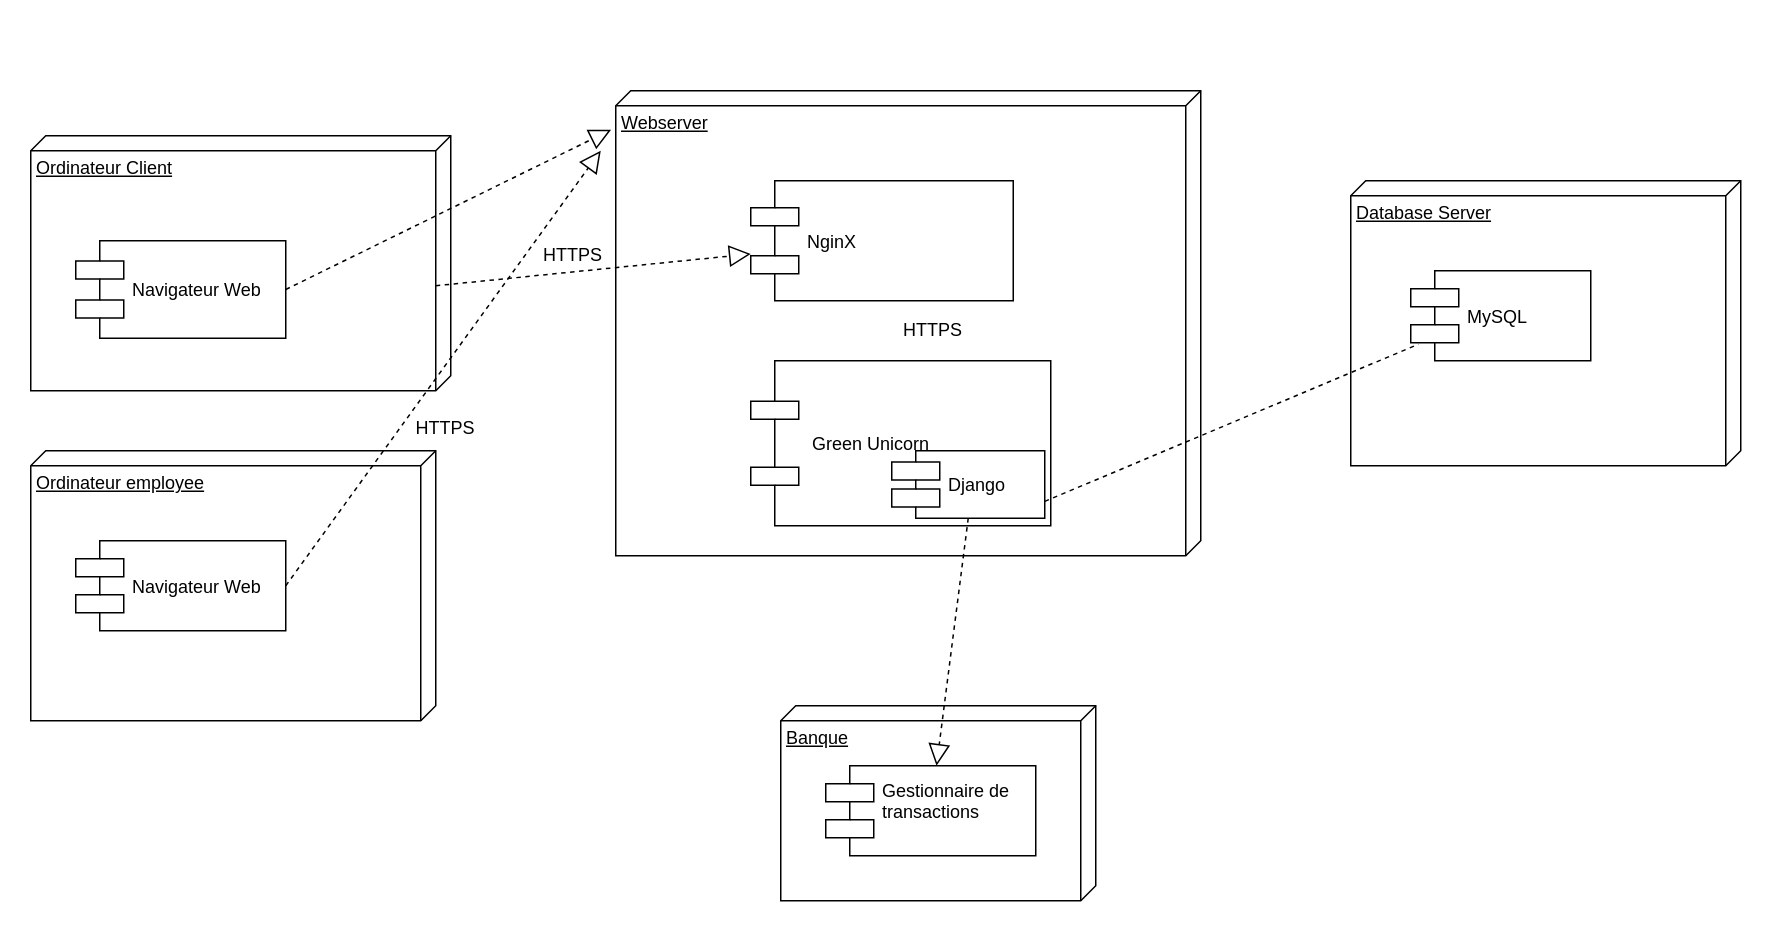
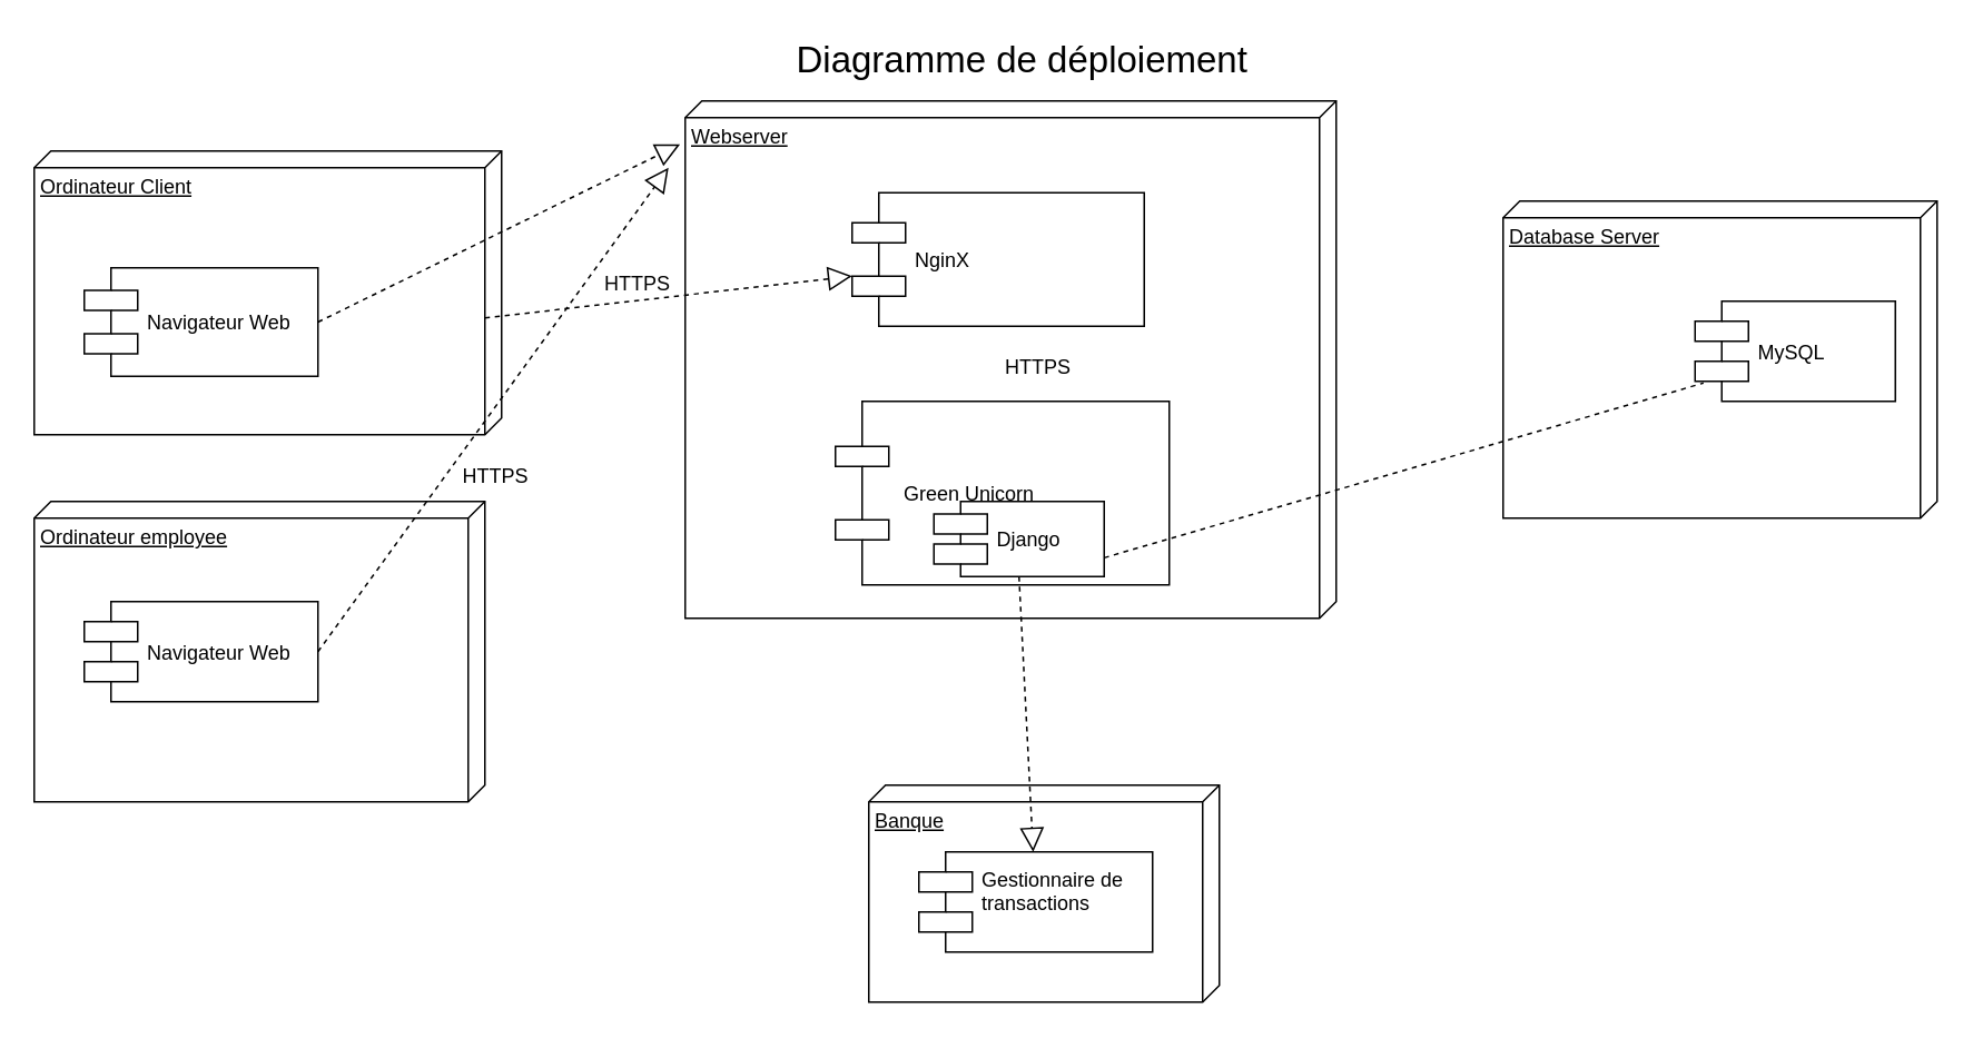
+ <mxCell id="18" value="Diagramme de déploiement" style="text;html=1;resizable=0;points=[];autosize=1;align=left;verticalAlign=top;spacingTop=-4;fontSize=22;" parent="1" vertex="1"><mxGeometry x="475" y="20" width="290" height="30" as="geometry" /></mxCell>
- <mxCell id="6" value="NginX" style="shape=component;align=left;spacingLeft=36;" parent="1" vertex="1"><mxGeometry x="500" y="120" width="175" height="80" as="geometry" /></mxCell>
+ <mxCell id="6" value="NginX" style="shape=component;align=left;spacingLeft=36;" parent="1" vertex="1"><mxGeometry x="510" y="115" width="175" height="80" as="geometry" /></mxCell>
- <mxCell id="13" value="MySQL" style="shape=component;align=left;spacingLeft=36;" parent="1" vertex="1"><mxGeometry x="940" y="180" width="120" height="60" as="geometry" /></mxCell>
+ <mxCell id="13" value="MySQL" style="shape=component;align=left;spacingLeft=36;" parent="1" vertex="1"><mxGeometry x="1015" y="180" width="120" height="60" as="geometry" /></mxCell>
- <mxCell id="9" value="Django" style="shape=component;align=left;spacingLeft=36;" parent="1" vertex="1"><mxGeometry x="594" y="300" width="102" height="45" as="geometry" /></mxCell>
+ <mxCell id="9" value="Django" style="shape=component;align=left;spacingLeft=36;" parent="1" vertex="1"><mxGeometry x="559" y="300" width="102" height="45" as="geometry" /></mxCell>
